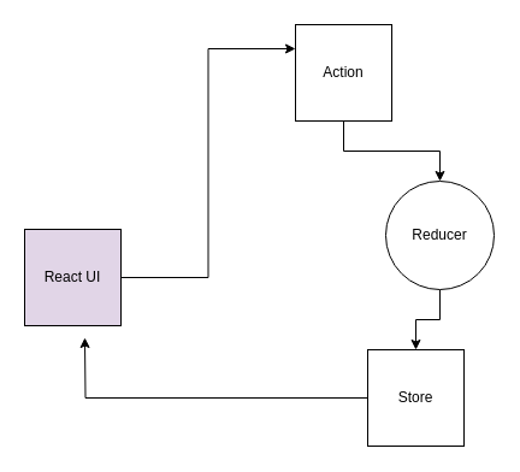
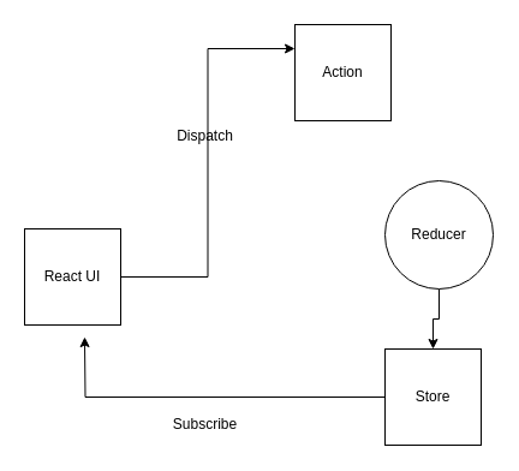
+ <mxCell id="10" value="Dispatch" style="text;html=1;align=center;verticalAlign=middle;resizable=0;points=[];autosize=1;strokeColor=none;fillColor=none;" parent="1" vertex="1"><mxGeometry x="135" y="98" width="70" height="30" as="geometry" /></mxCell>
- <mxCell id="4" value="" style="edgeStyle=orthogonalEdgeStyle;rounded=0;orthogonalLoop=1;jettySize=auto;html=1;" parent="1" source="5" target="7" edge="1"><mxGeometry relative="1" as="geometry" /></mxCell>
- <mxCell id="3" value="React UI" style="whiteSpace=wrap;html=1;aspect=fixed;fillColor=#e1d5e7;" parent="1" vertex="1"><mxGeometry x="20" y="190" width="80" height="80" as="geometry" /></mxCell>
+ <mxCell id="3" value="React UI" style="whiteSpace=wrap;html=1;aspect=fixed;" parent="1" vertex="1"><mxGeometry x="20" y="190" width="80" height="80" as="geometry" /></mxCell>
- <mxCell id="9" value="Store" style="whiteSpace=wrap;html=1;aspect=fixed;" parent="1" vertex="1"><mxGeometry x="305" y="290" width="80" height="80" as="geometry" /></mxCell>
+ <mxCell id="9" value="Store" style="whiteSpace=wrap;html=1;aspect=fixed;" parent="1" vertex="1"><mxGeometry x="320" y="290" width="80" height="80" as="geometry" /></mxCell>
+ <mxCell id="11" value="Subscribe" style="text;html=1;align=center;verticalAlign=middle;resizable=0;points=[];autosize=1;strokeColor=none;fillColor=none;" parent="1" vertex="1"><mxGeometry x="130" y="338" width="80" height="30" as="geometry" /></mxCell>
